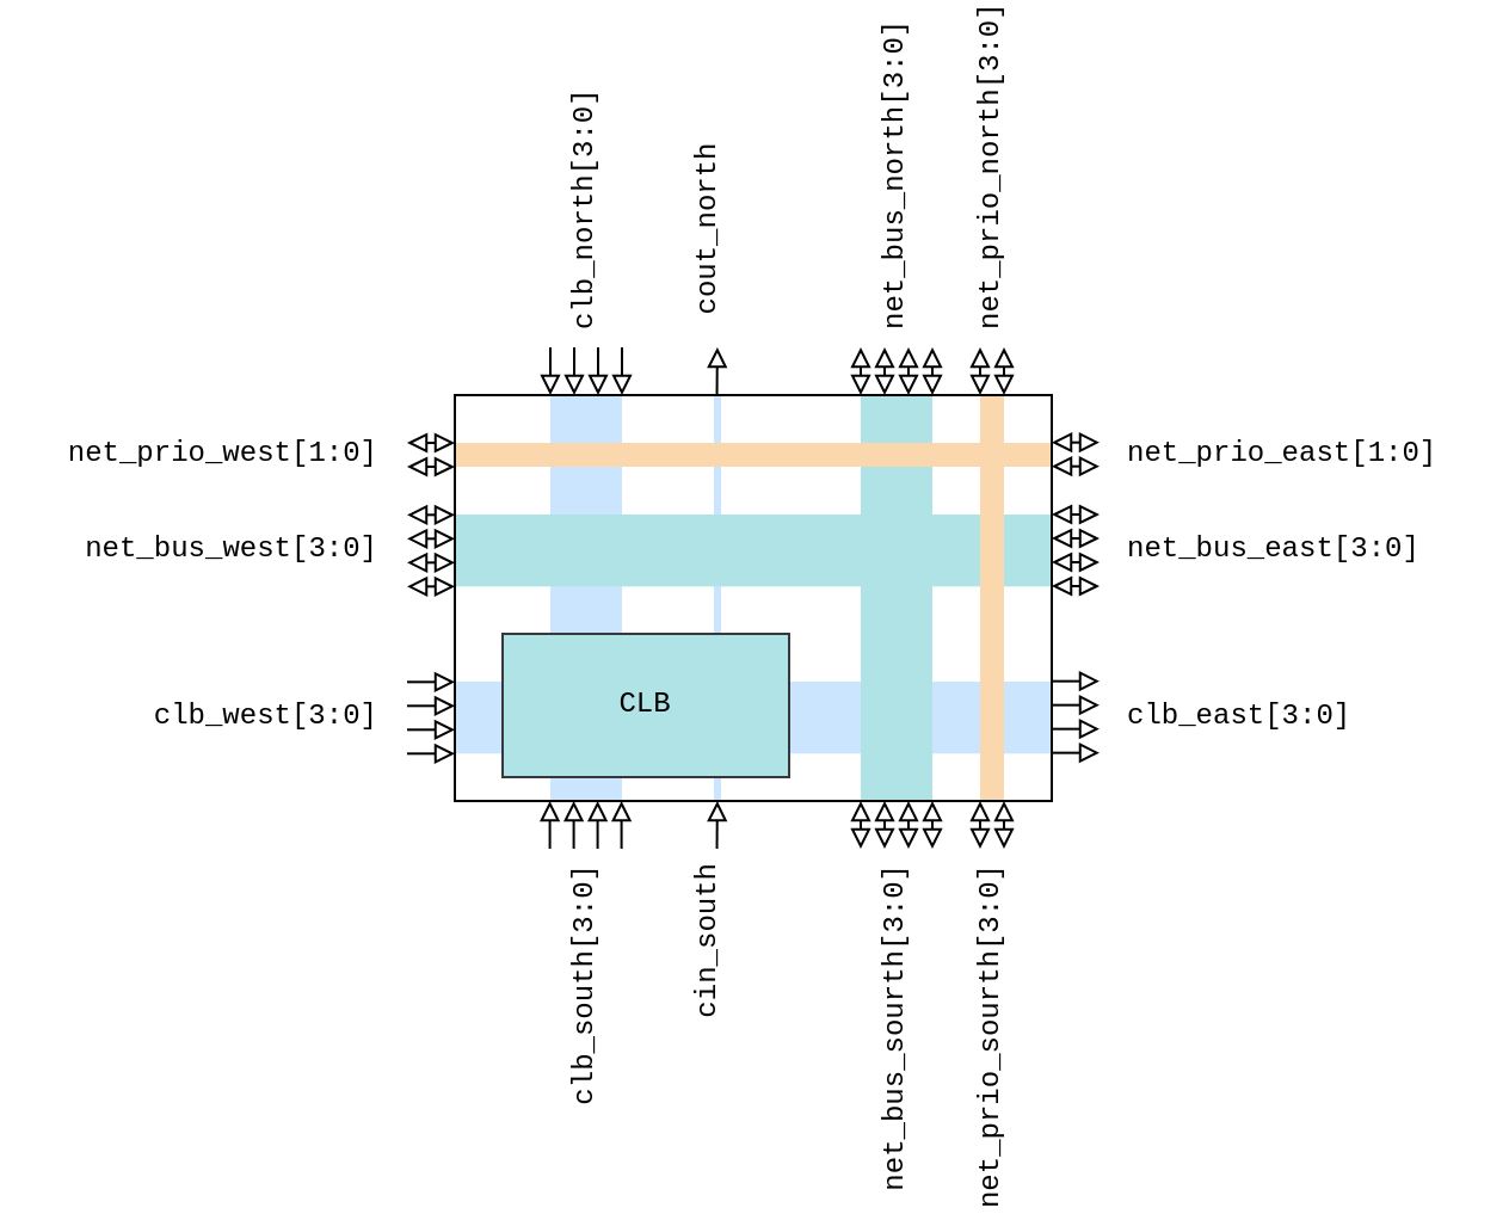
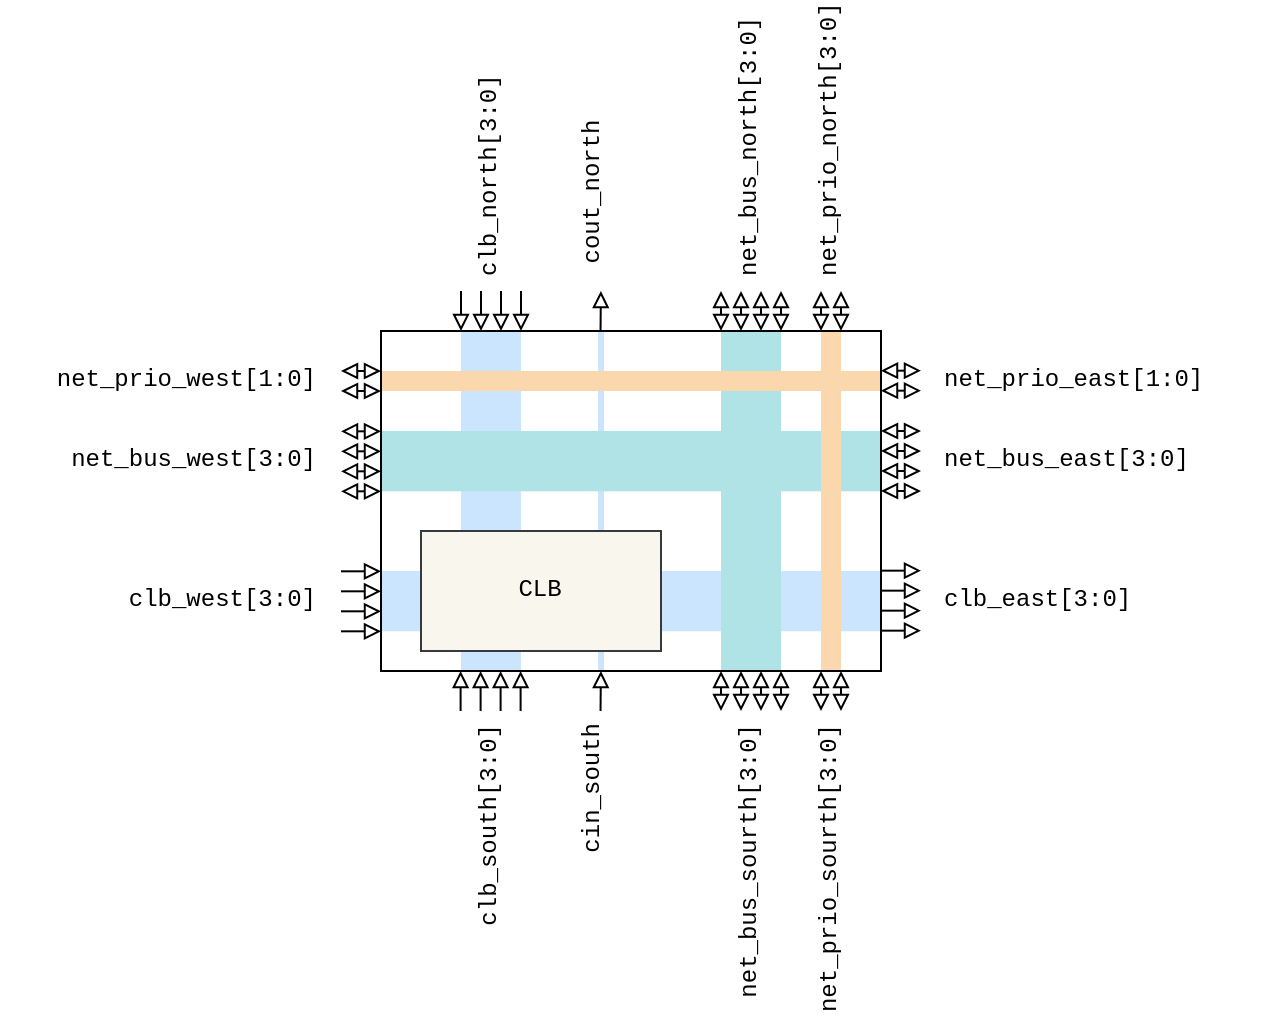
- <mxCell id="65" value="CLB" style="rounded=0;whiteSpace=wrap;html=1;fontFamily=Courier New;fillColor=#b0e3e6;strokeColor=#36393d;" parent="1" vertex="1"><mxGeometry x="210" y="225" width="120" height="60" as="geometry" /></mxCell>
+ <mxCell id="65" value="CLB" style="rounded=0;whiteSpace=wrap;html=1;fontFamily=Courier New;fillColor=#f9f7ed;strokeColor=#36393d;" parent="1" vertex="1"><mxGeometry x="210" y="225" width="120" height="60" as="geometry" /></mxCell>
